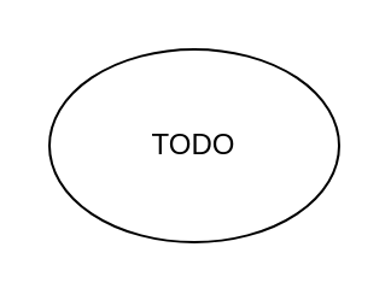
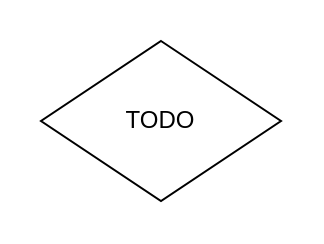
- <mxCell id="2" value="TODO" style="ellipse;whiteSpace=wrap;html=1;" vertex="1" parent="1"><mxGeometry x="20" y="20" width="120" height="80" as="geometry" /></mxCell>
+ <mxCell id="2" value="TODO" style="rhombus;whiteSpace=wrap;html=1;" vertex="1" parent="1"><mxGeometry x="20" y="20" width="120" height="80" as="geometry" /></mxCell>
